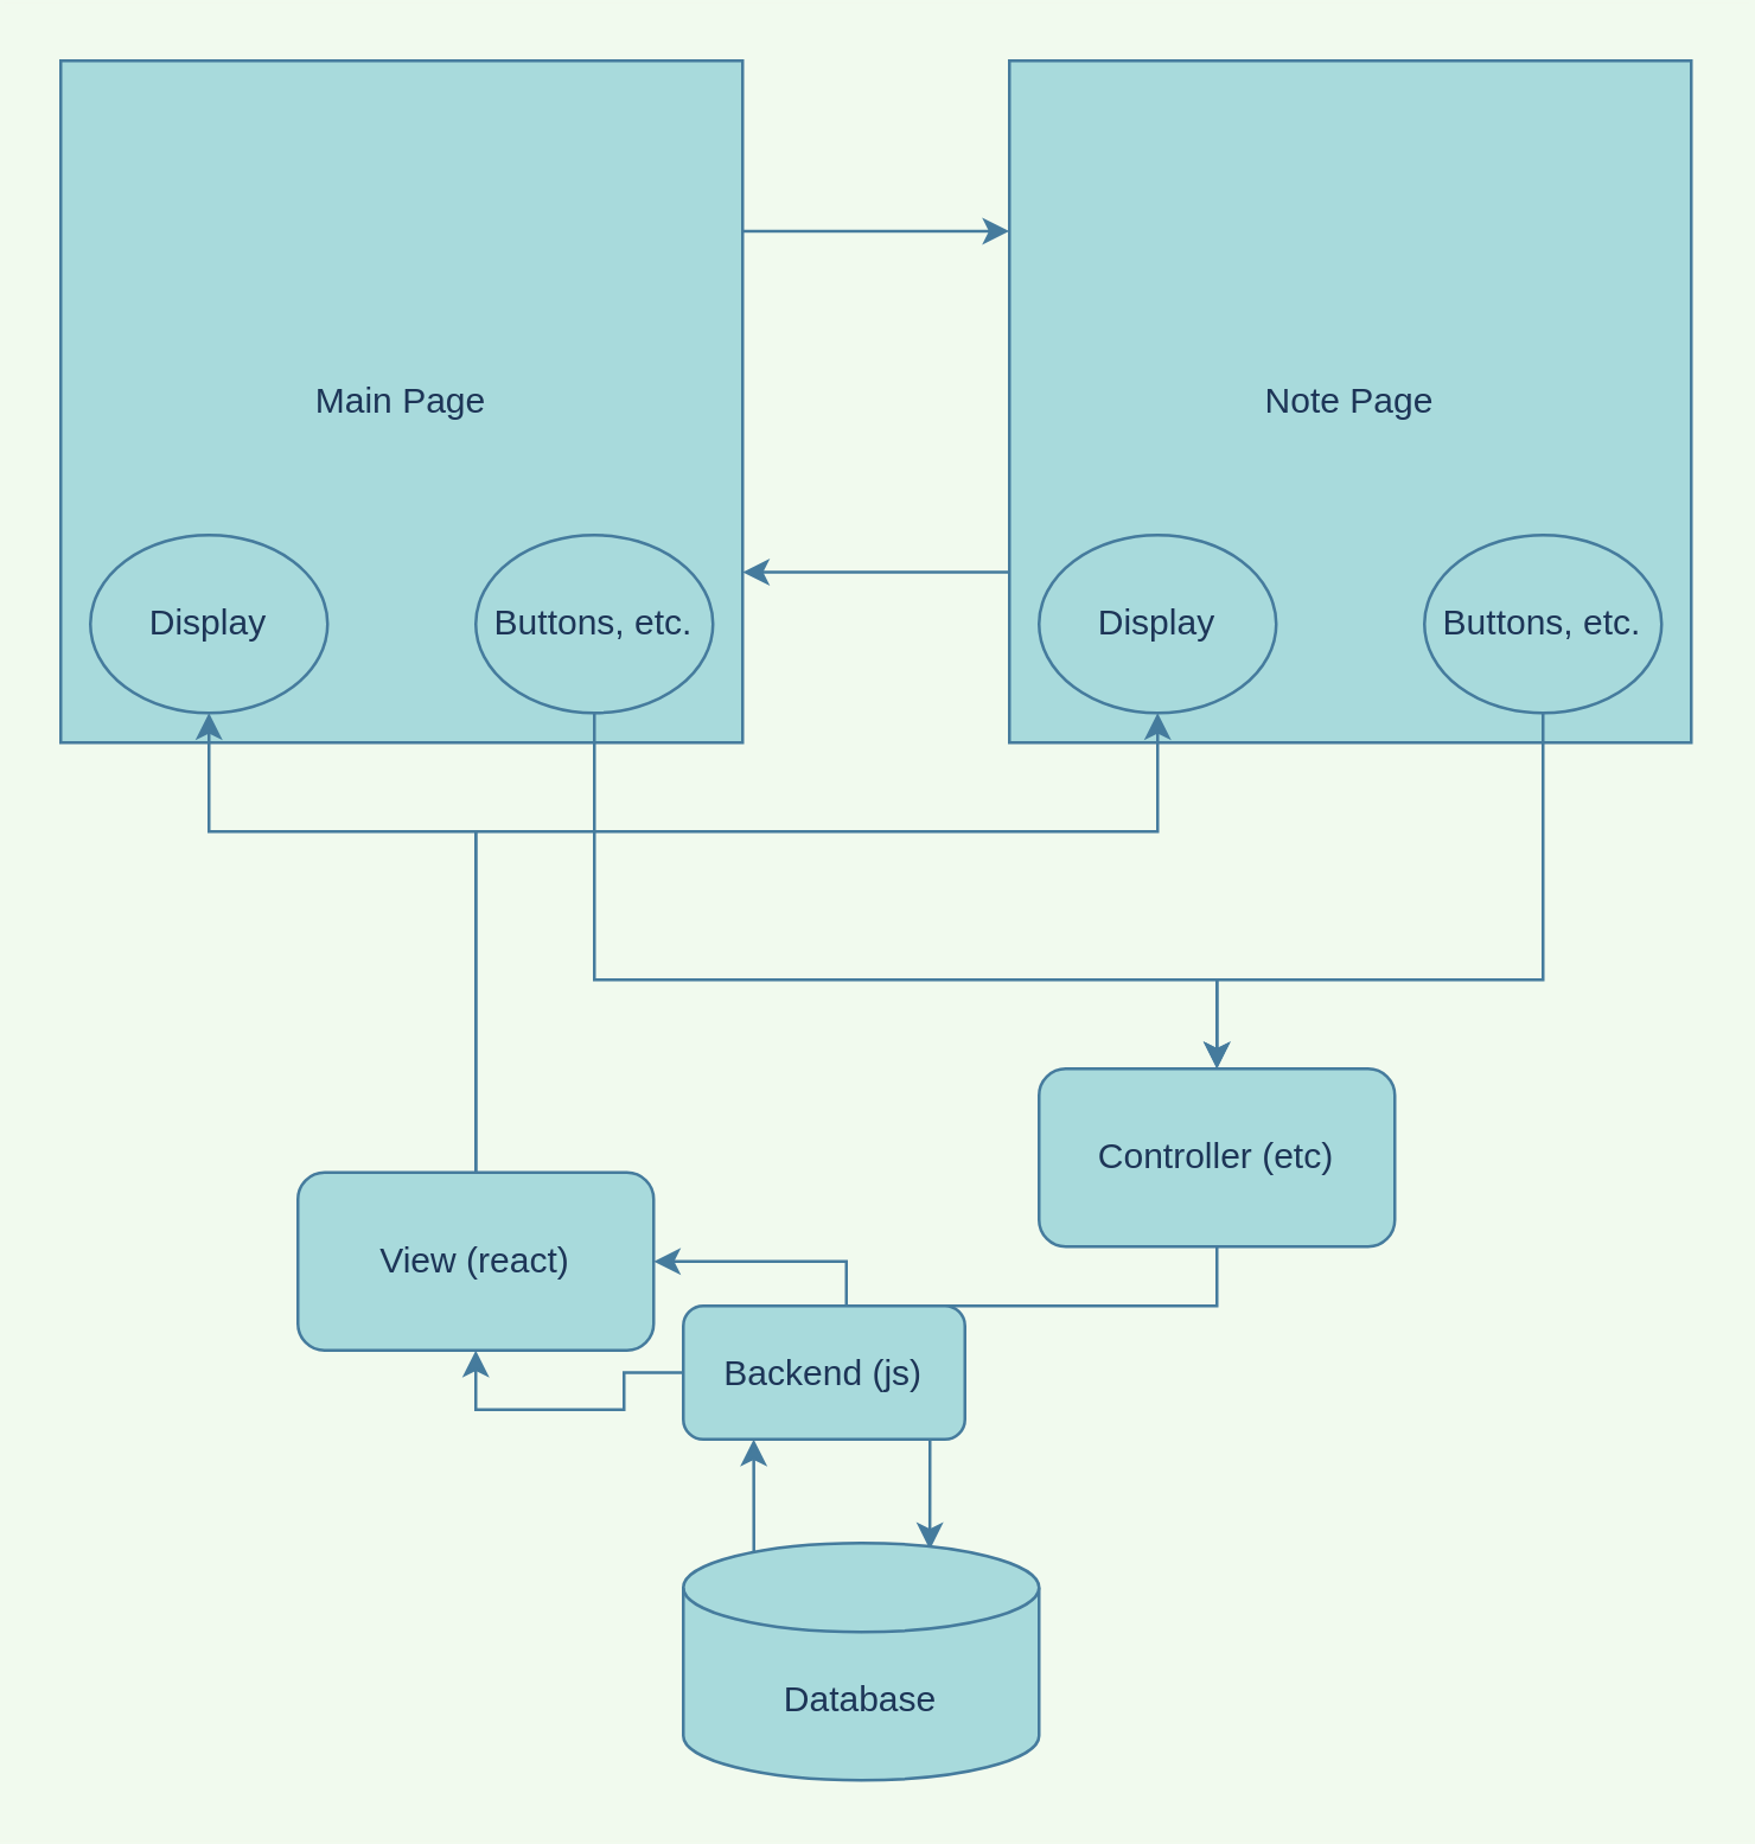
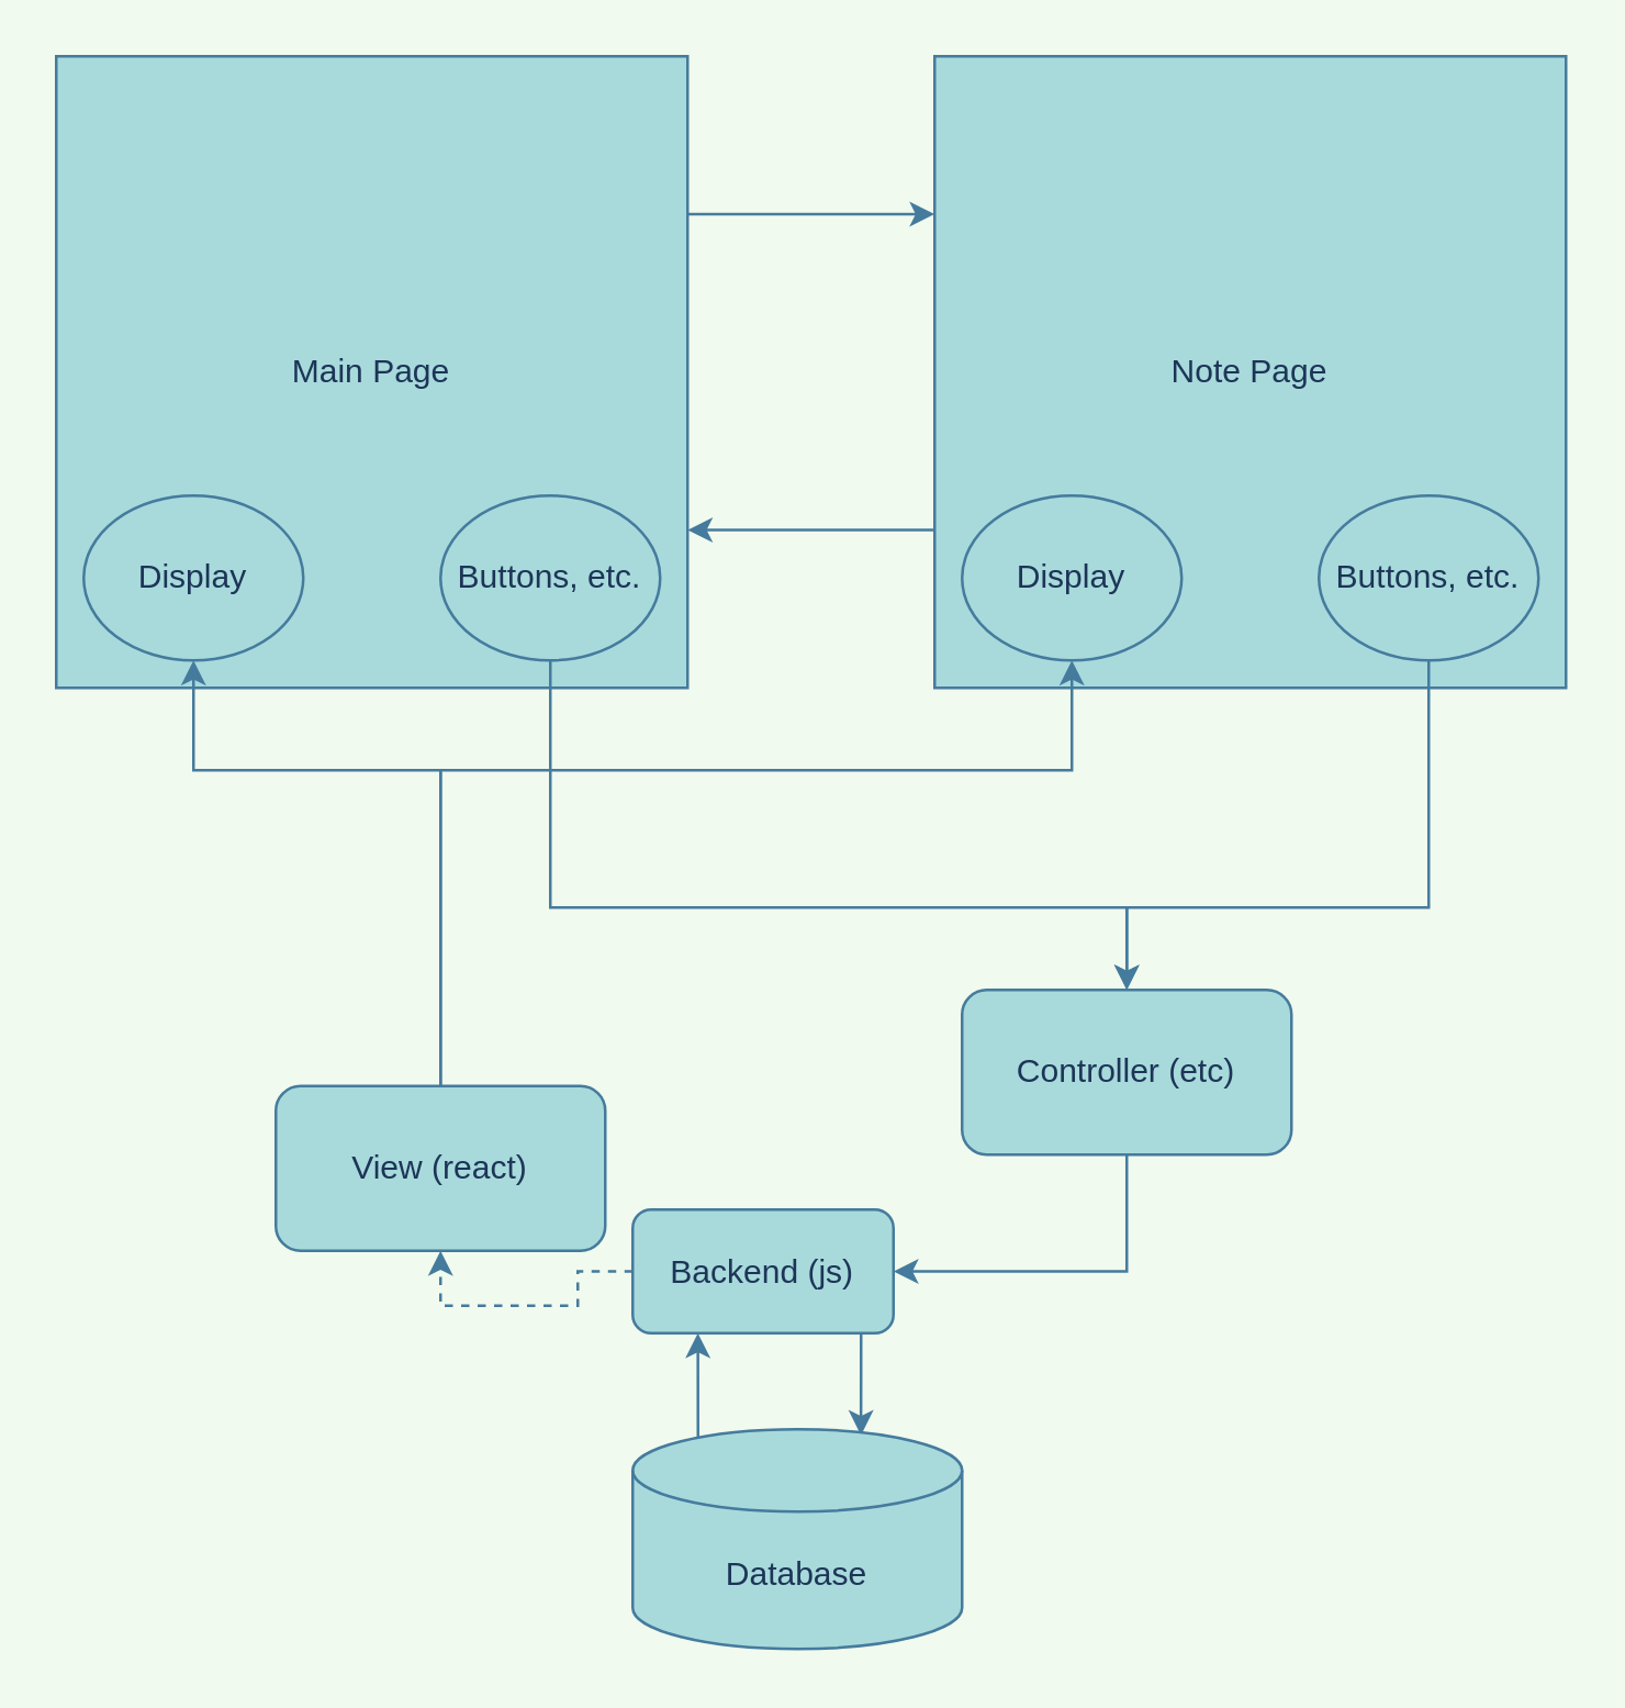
- <mxCell id="9" style="edgeStyle=orthogonalEdgeStyle;rounded=0;orthogonalLoop=1;jettySize=auto;html=1;exitX=0.5;exitY=1;exitDx=0;exitDy=0;labelBackgroundColor=#F1FAEE;strokeColor=#457B9D;fontColor=#1D3557;" edge="1" parent="1" source="10" target="8"><mxGeometry relative="1" as="geometry" /></mxCell>
+ <mxCell id="9" style="edgeStyle=orthogonalEdgeStyle;rounded=0;orthogonalLoop=1;jettySize=auto;html=1;exitX=0.5;exitY=1;exitDx=0;exitDy=0;entryX=1;entryY=0.5;entryDx=0;entryDy=0;labelBackgroundColor=#F1FAEE;strokeColor=#457B9D;fontColor=#1D3557;" edge="1" parent="1" source="10" target="16"><mxGeometry relative="1" as="geometry" /></mxCell>
- <mxCell id="14" style="edgeStyle=orthogonalEdgeStyle;rounded=0;orthogonalLoop=1;jettySize=auto;html=1;exitX=0;exitY=0.5;exitDx=0;exitDy=0;entryX=0.5;entryY=1;entryDx=0;entryDy=0;labelBackgroundColor=#F1FAEE;strokeColor=#457B9D;fontColor=#1D3557;" edge="1" parent="1" source="16" target="8"><mxGeometry relative="1" as="geometry" /></mxCell>
+ <mxCell id="14" style="edgeStyle=orthogonalEdgeStyle;rounded=0;orthogonalLoop=1;jettySize=auto;html=1;exitX=0;exitY=0.5;exitDx=0;exitDy=0;entryX=0.5;entryY=1;entryDx=0;entryDy=0;labelBackgroundColor=#F1FAEE;strokeColor=#457B9D;fontColor=#1D3557;dashed=1;" edge="1" parent="1" source="16" target="8"><mxGeometry relative="1" as="geometry" /></mxCell>
